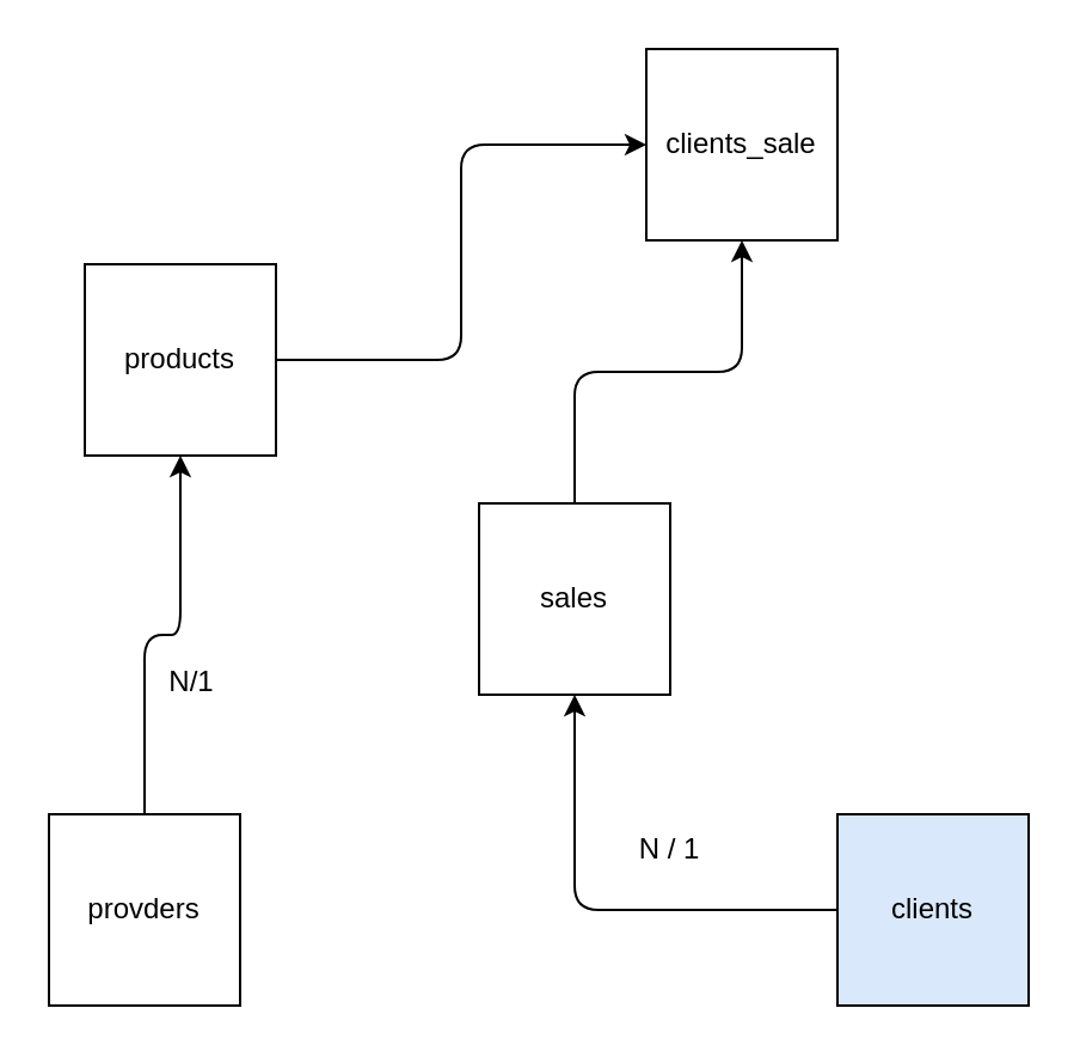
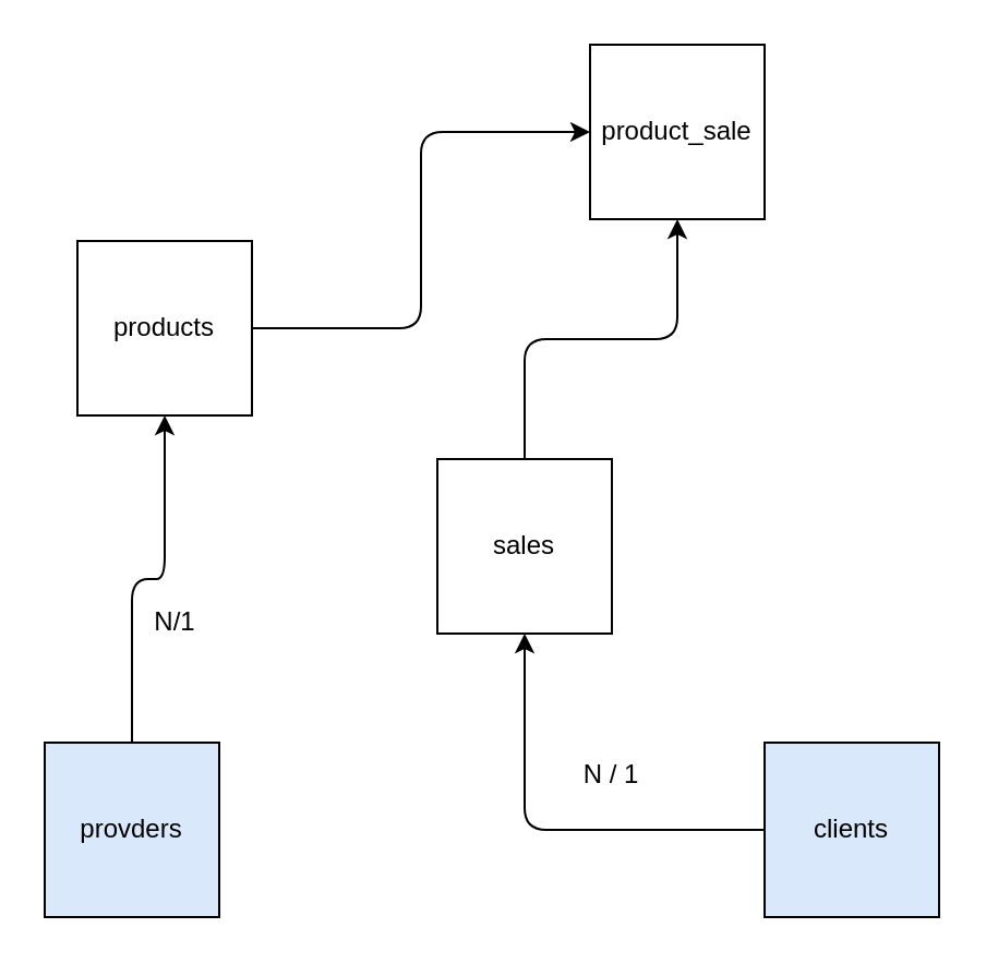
- <mxCell id="12" value="clients_sale" style="whiteSpace=wrap;html=1;aspect=fixed;" parent="1" vertex="1"><mxGeometry x="270" y="20" width="80" height="80" as="geometry" /></mxCell>
+ <mxCell id="12" value="product_sale" style="whiteSpace=wrap;html=1;aspect=fixed;" parent="1" vertex="1"><mxGeometry x="270" y="20" width="80" height="80" as="geometry" /></mxCell>
- <mxCell id="9" value="provders" style="whiteSpace=wrap;html=1;aspect=fixed;" parent="1" vertex="1"><mxGeometry x="20" y="340" width="80" height="80" as="geometry" /></mxCell>
+ <mxCell id="9" value="provders" style="whiteSpace=wrap;html=1;aspect=fixed;fillColor=#dae8fc;" parent="1" vertex="1"><mxGeometry x="20" y="340" width="80" height="80" as="geometry" /></mxCell>
